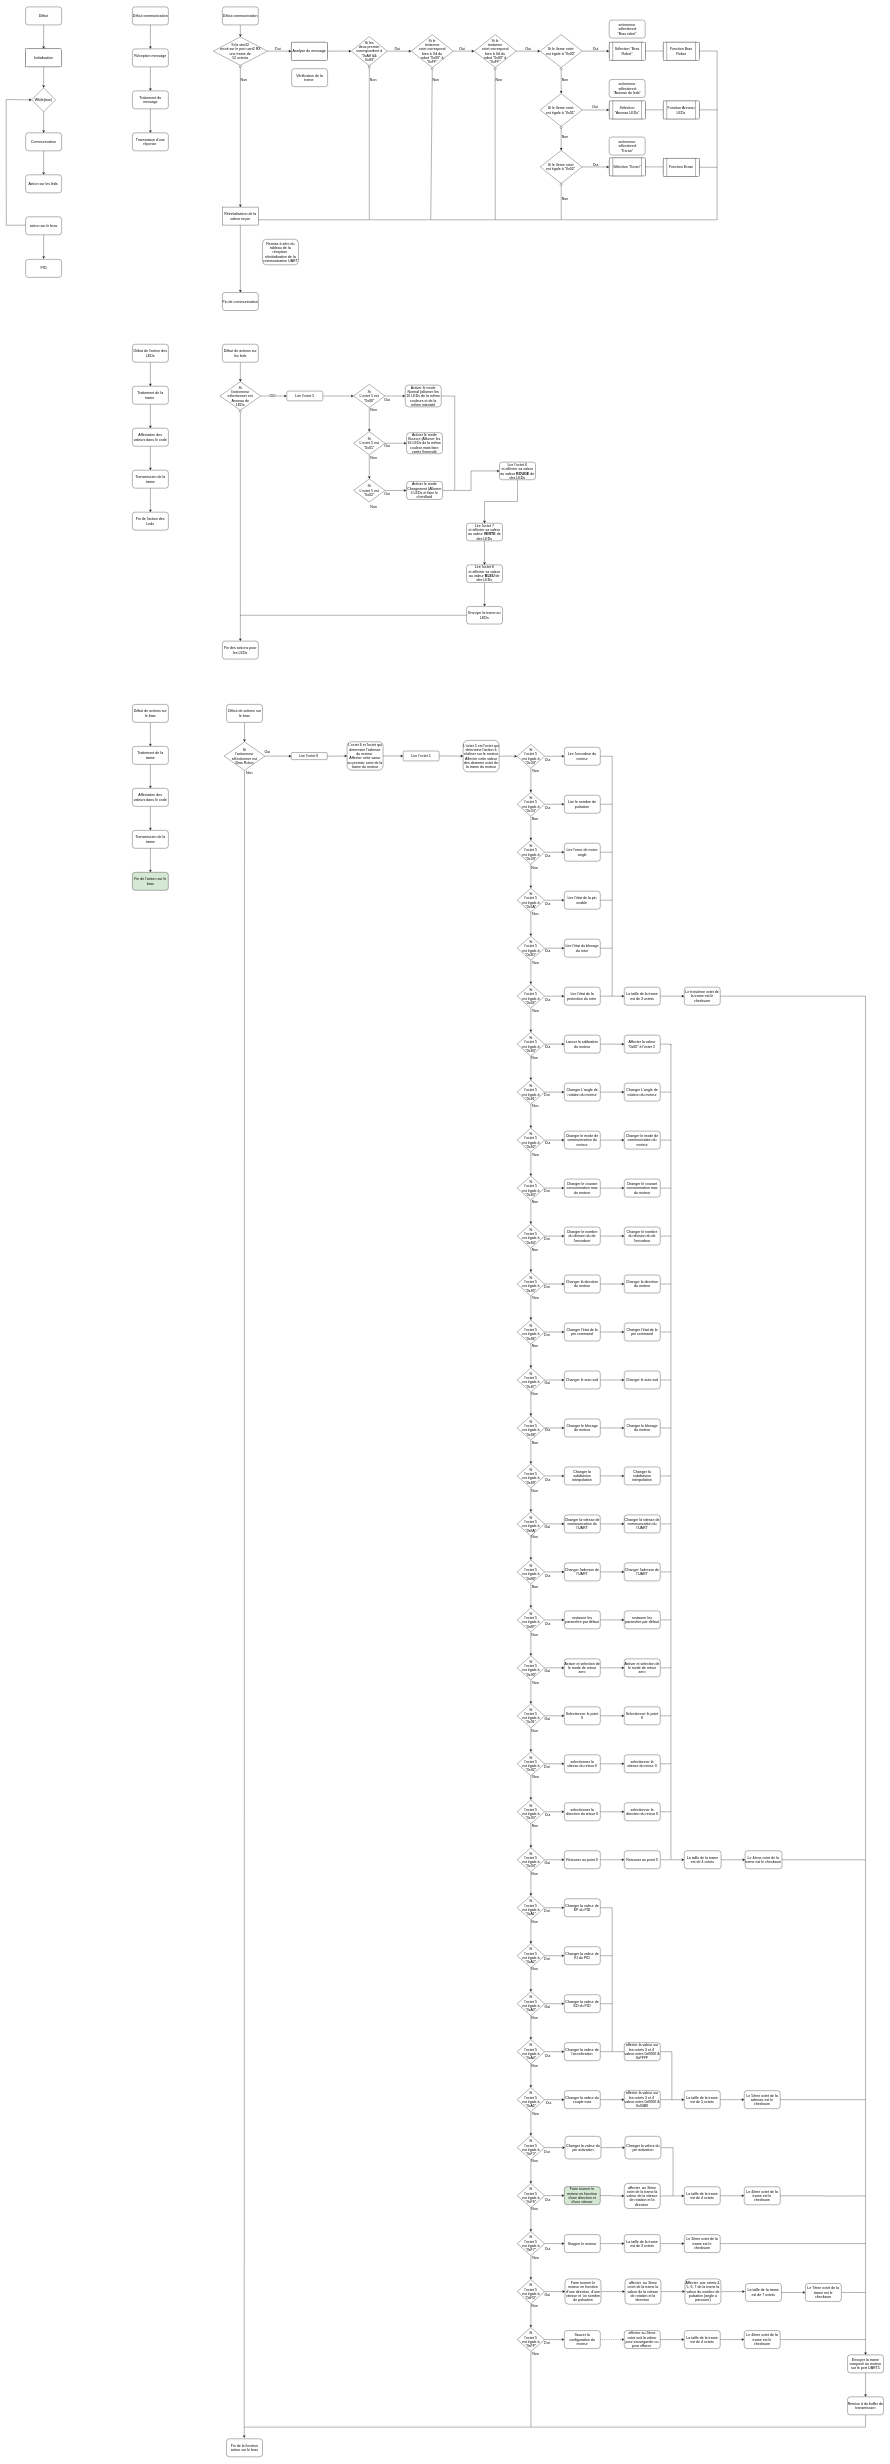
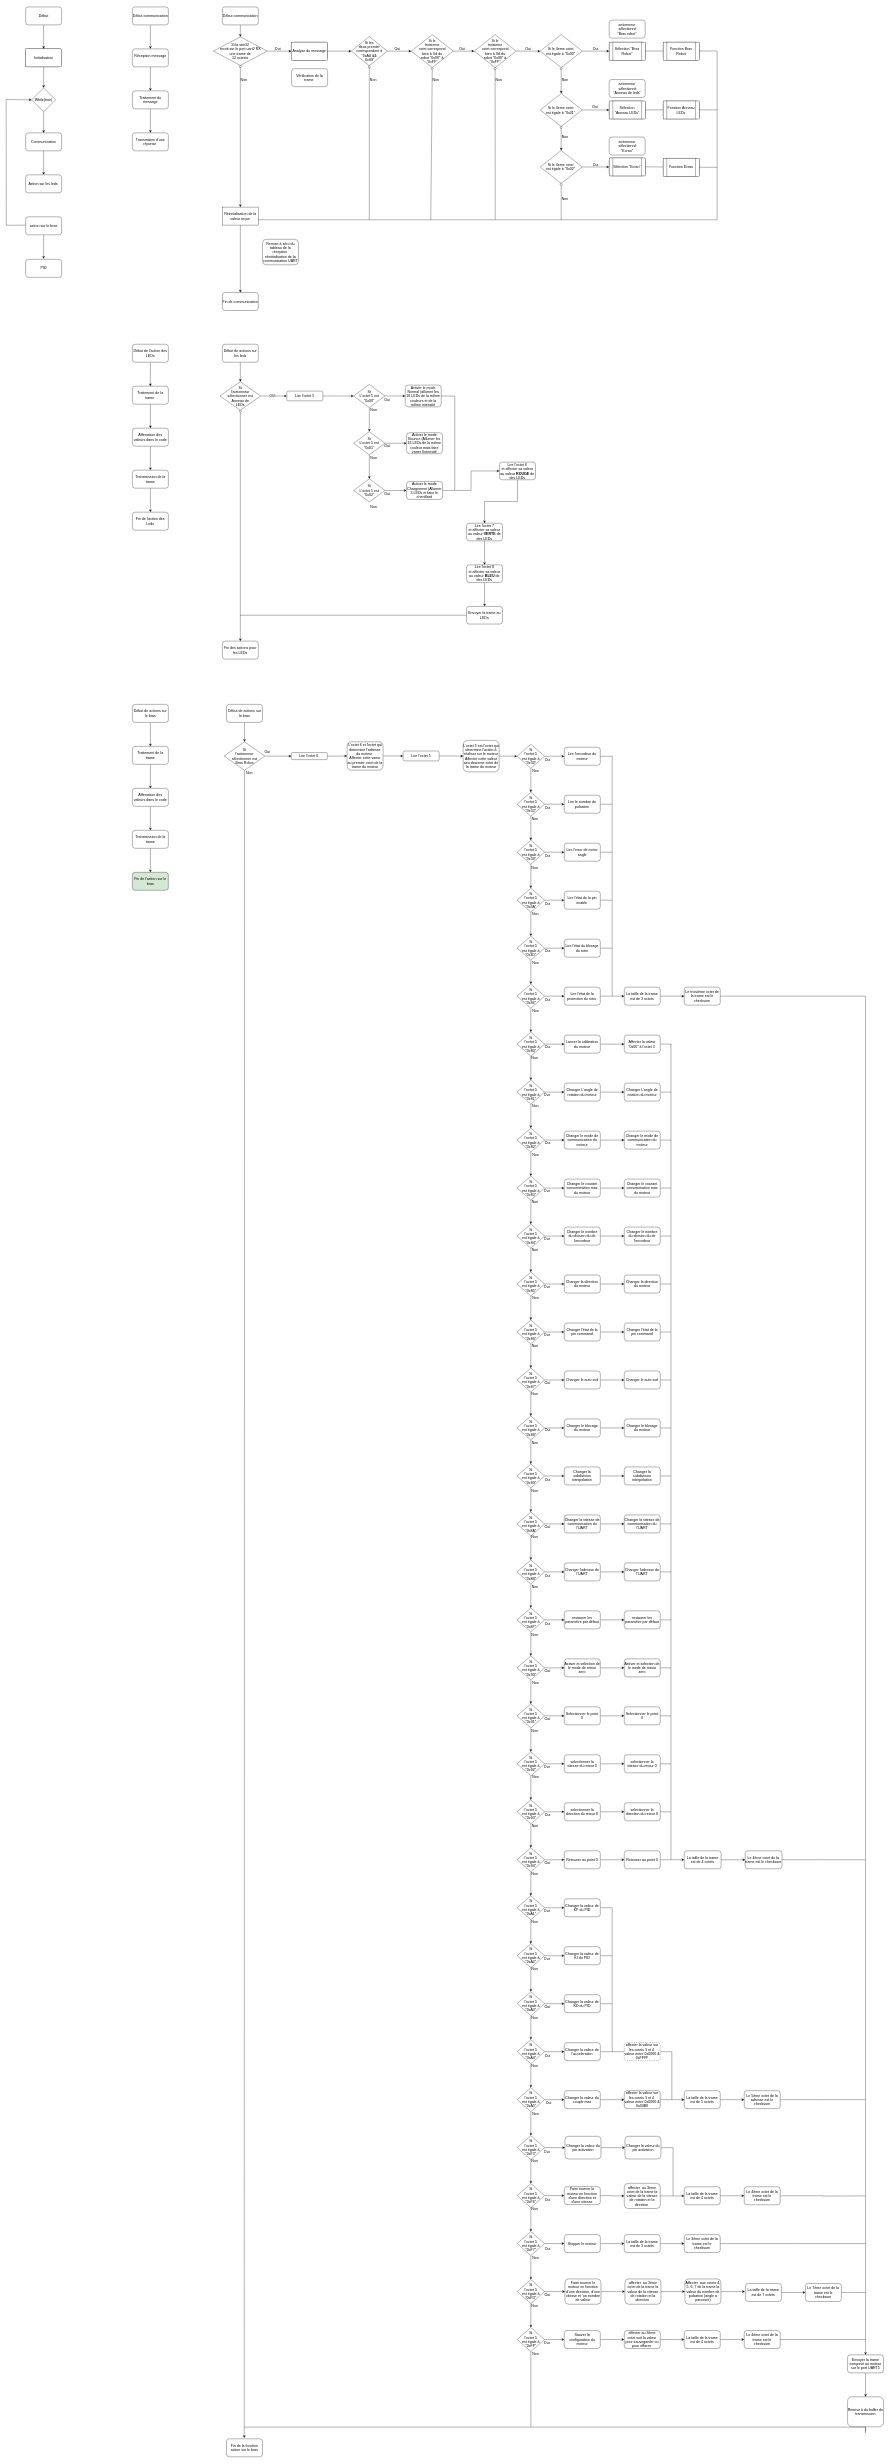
- <mxCell id="308" value="L'octet 5 est l'octet qui determine l'action à réaliser sur le moteur Affecter cette valeur des dexieme octet de la trame du moteur" style="whiteSpace=wrap;html=1;rounded=1;" vertex="1" parent="1"><mxGeometry x="1544" y="2466" width="120" height="105" as="geometry" /></mxCell>
+ <mxCell id="308" value="L'octet 5 est l'octet qui determine l'action à réaliser sur le moteur Affecter cette valeur aeu dexieme octet de la trame du moteur" style="whiteSpace=wrap;html=1;rounded=1;" vertex="1" parent="1"><mxGeometry x="1544" y="2466" width="120" height="105" as="geometry" /></mxCell>
- <mxCell id="344" value="affecter la valeur sur les octets 3 et 4&amp;nbsp;&lt;br style=&quot;border-color: var(--border-color);&quot;&gt;valeur entre 0x0000 &amp;amp; 0xFFFF" style="whiteSpace=wrap;html=1;rounded=1;" vertex="1" parent="1"><mxGeometry x="2081.355" y="6809" width="120" height="60" as="geometry" /></mxCell>
+ <mxCell id="344" value="affecter la valeur sur les octets 3 et 4&amp;nbsp;&lt;br style=&quot;border-color: var(--border-color);&quot;&gt;valeur entre 0x0000 &amp;amp; 0xFFFF" style="whiteSpace=wrap;html=1;rounded=1;dashed=1;" vertex="1" parent="1"><mxGeometry x="2081.355" y="6809" width="120" height="60" as="geometry" /></mxCell>
- <mxCell id="296" value="Faire tourner le moteur en fonction d'une direction et d'une vitesse" style="whiteSpace=wrap;html=1;rounded=1;fillColor=#d5e8d4;" vertex="1" parent="1"><mxGeometry x="1881.355" y="7289" width="120" height="60" as="geometry" /></mxCell>
+ <mxCell id="296" value="Faire tourner le moteur en fonction d'une direction et d'une vitesse" style="whiteSpace=wrap;html=1;rounded=1;" vertex="1" parent="1"><mxGeometry x="1881.355" y="7289" width="120" height="60" as="geometry" /></mxCell>
- <mxCell id="300" value="Faire tourner le moteur en fonction d'une direction, d'une vitesse et 'un nombre de pulsation" style="whiteSpace=wrap;html=1;rounded=1;" vertex="1" parent="1"><mxGeometry x="1883.57" y="7596.75" width="120" height="84.5" as="geometry" /></mxCell>
+ <mxCell id="300" value="Faire tourner le moteur en fonction d'une direction, d'une vitesse et 'un nombre de valeur" style="whiteSpace=wrap;html=1;rounded=1;" vertex="1" parent="1"><mxGeometry x="1883.57" y="7596.75" width="120" height="84.5" as="geometry" /></mxCell>
- <mxCell id="301" value="" style="edgeStyle=orthogonalEdgeStyle;rounded=0;orthogonalLoop=1;jettySize=auto;html=1;dashed=1;" edge="1" parent="1" source="302" target="356"><mxGeometry relative="1" as="geometry" /></mxCell>
+ <mxCell id="301" value="" style="edgeStyle=orthogonalEdgeStyle;rounded=0;orthogonalLoop=1;jettySize=auto;html=1;" edge="1" parent="1" source="302" target="356"><mxGeometry relative="1" as="geometry" /></mxCell>
- <mxCell id="453" value="Remise à du buffer de transmission" style="rounded=1;whiteSpace=wrap;html=1;" vertex="1" parent="1"><mxGeometry x="2826" y="7990" width="120" height="60" as="geometry" /></mxCell>
+ <mxCell id="453" value="Remise à du buffer de transmission" style="rounded=1;whiteSpace=wrap;html=1;" vertex="1" parent="1"><mxGeometry x="2826" y="7990" width="120" height="100" as="geometry" /></mxCell>
